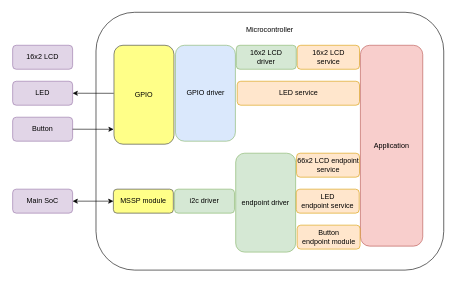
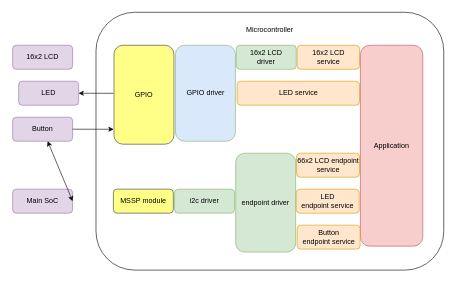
- <mxCell id="4" value="LED&lt;br&gt;" style="rounded=1;whiteSpace=wrap;html=1;fillColor=#e1d5e7;strokeColor=#9673a6;" vertex="1" parent="1"><mxGeometry x="20" y="135" width="100" height="40" as="geometry" /></mxCell>
+ <mxCell id="4" value="LED&lt;br&gt;" style="rounded=1;whiteSpace=wrap;html=1;fillColor=#e1d5e7;strokeColor=#9673a6;" vertex="1" parent="1"><mxGeometry x="30" y="135" width="100" height="40" as="geometry" /></mxCell>
- <mxCell id="17" value="" style="endArrow=classic;startArrow=classic;html=1;entryX=0;entryY=0.5;entryDx=0;entryDy=0;exitX=1;exitY=0.5;exitDx=0;exitDy=0;" edge="1" parent="1" source="6" target="7"><mxGeometry width="50" height="50" relative="1" as="geometry"><mxPoint x="17" y="440" as="sourcePoint" /><mxPoint x="67" y="390" as="targetPoint" /></mxGeometry></mxCell>
+ <mxCell id="17" value="" style="endArrow=classic;startArrow=classic;html=1;exitX=1;exitY=0.5;exitDx=0;exitDy=0;" edge="1" parent="1" source="6" target="5"><mxGeometry width="50" height="50" relative="1" as="geometry"><mxPoint x="17" y="440" as="sourcePoint" /><mxPoint x="67" y="390" as="targetPoint" /></mxGeometry></mxCell>
- <mxCell id="22" value="Button&lt;br&gt;endpoint module&lt;br&gt;" style="rounded=1;whiteSpace=wrap;html=1;fillColor=#ffe6cc;strokeColor=#d79b00;" vertex="1" parent="1"><mxGeometry x="494.5" y="375" width="105" height="40" as="geometry" /></mxCell>
+ <mxCell id="22" value="Button&lt;br&gt;endpoint service&lt;br&gt;" style="rounded=1;whiteSpace=wrap;html=1;fillColor=#ffe6cc;strokeColor=#d79b00;" vertex="1" parent="1"><mxGeometry x="494.5" y="375" width="105" height="40" as="geometry" /></mxCell>
